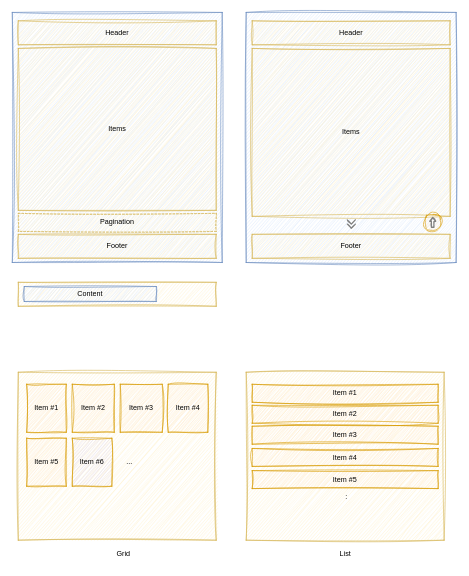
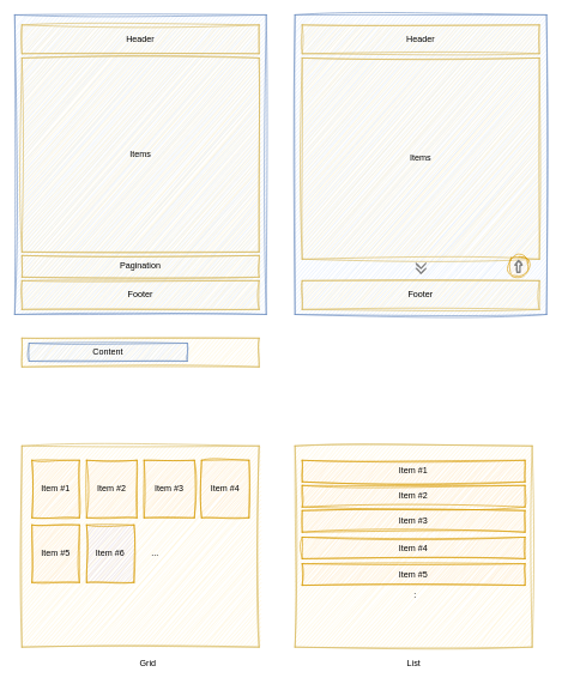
- <mxCell id="8" value="Pagination" style="rounded=0;whiteSpace=wrap;html=1;fillColor=#fff2cc;strokeColor=#d6b656;sketch=1;curveFitting=1;jiggle=2;dashed=1;" parent="1" vertex="1"><mxGeometry x="30" y="355" width="330" height="30" as="geometry" /></mxCell>
+ <mxCell id="8" value="Pagination" style="rounded=0;whiteSpace=wrap;html=1;fillColor=#fff2cc;strokeColor=#d6b656;sketch=1;curveFitting=1;jiggle=2;" parent="1" vertex="1"><mxGeometry x="30" y="355" width="330" height="30" as="geometry" /></mxCell>
